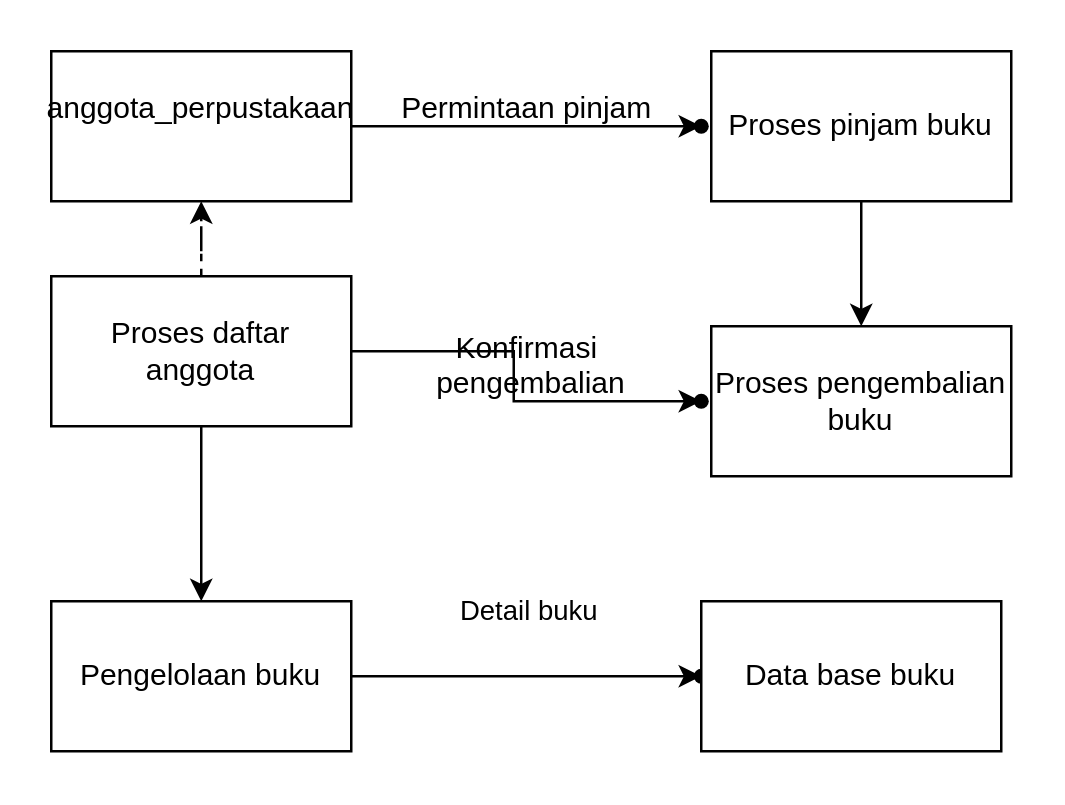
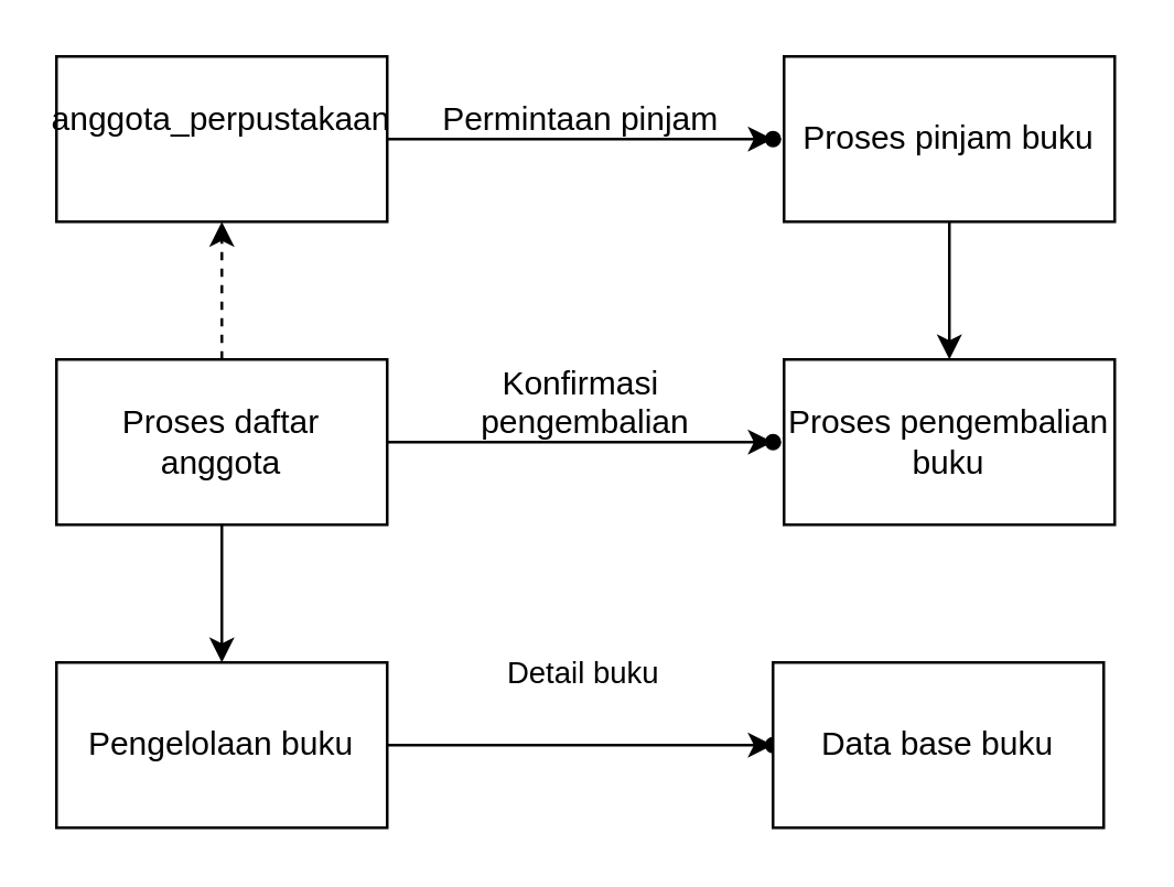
- <mxCell id="11" value="Proses daftar anggota" style="rounded=0;whiteSpace=wrap;html=1;" vertex="1" parent="1"><mxGeometry x="20" y="110" width="120" height="60" as="geometry" /></mxCell>
+ <mxCell id="11" value="Proses daftar anggota" style="rounded=0;whiteSpace=wrap;html=1;" vertex="1" parent="1"><mxGeometry x="20" y="130" width="120" height="60" as="geometry" /></mxCell>
